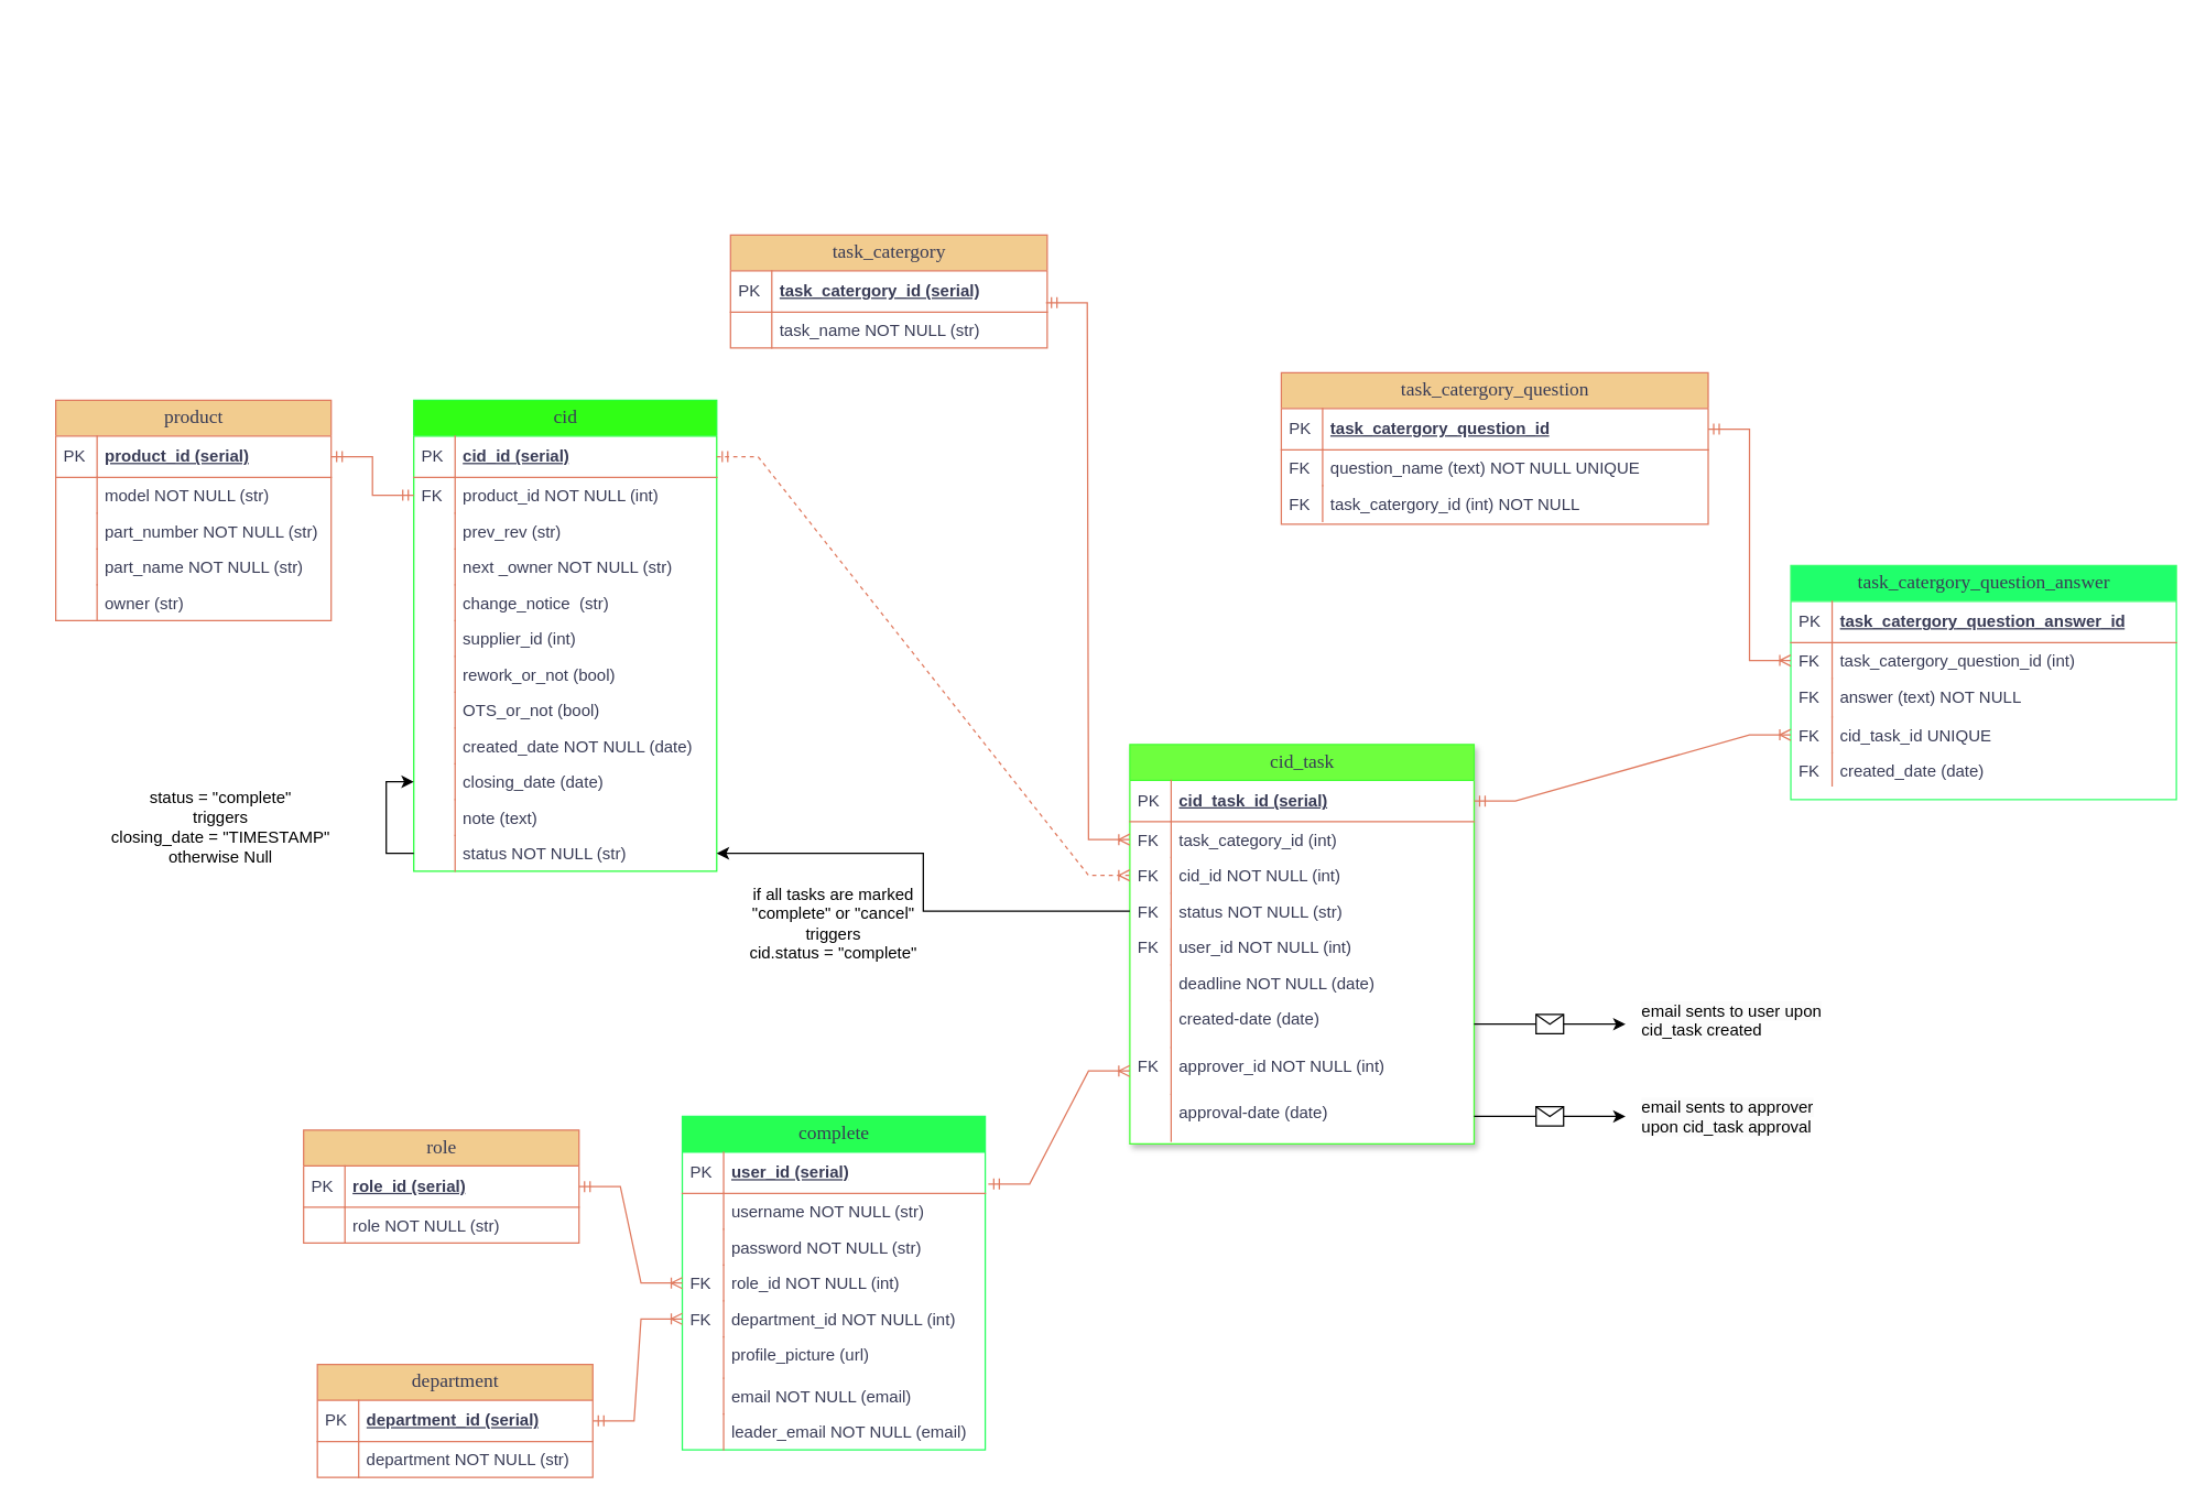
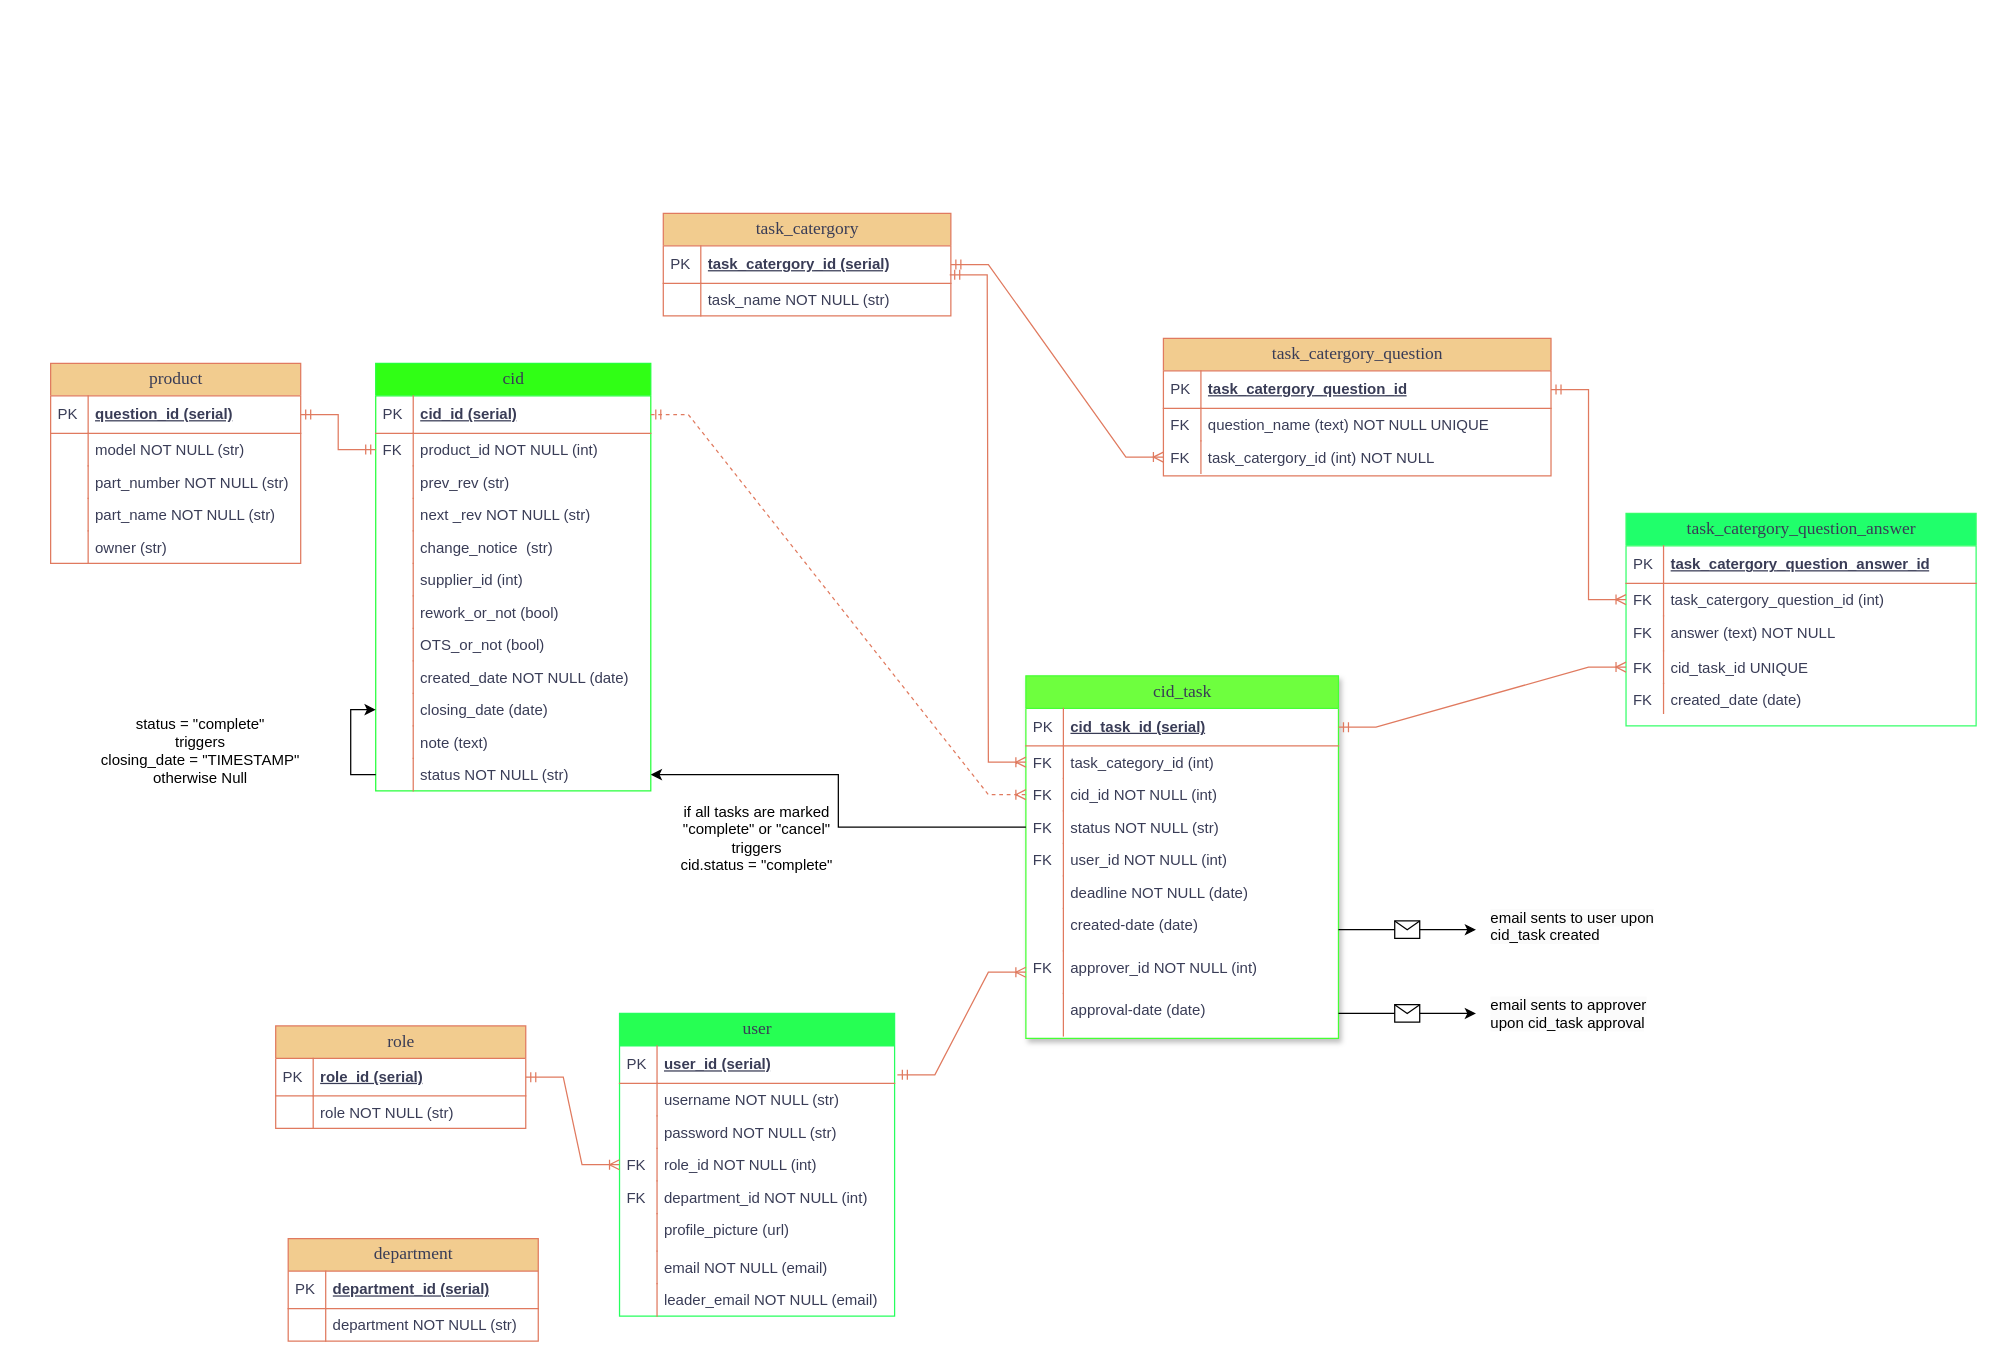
+ <mxCell id="100" value="" style="edgeStyle=entityRelationEdgeStyle;fontSize=12;html=1;endArrow=ERoneToMany;startArrow=ERmandOne;rounded=0;strokeColor=#E07A5F;fontColor=#393C56;fillColor=#F2CC8F;exitX=1;exitY=0.5;exitDx=0;exitDy=0;entryX=0;entryY=0.5;entryDx=0;entryDy=0;" parent="1" source="67" target="98" edge="1"><mxGeometry width="100" height="100" relative="1" as="geometry"><mxPoint x="670" y="140" as="sourcePoint" /><mxPoint x="750" as="targetPoint" y="90" /><Array as="points"><mxPoint x="880" y="480" /><mxPoint x="890" y="510" /><mxPoint x="900" y="550" /><mxPoint x="810" y="310" /></Array></mxGeometry></mxCell>
- <mxCell id="56" value="product_id (serial)" style="shape=partialRectangle;top=0;left=0;right=0;bottom=1;html=1;align=left;verticalAlign=middle;fillColor=none;spacingLeft=34;spacingRight=4;whiteSpace=wrap;overflow=hidden;rotatable=0;points=[[0,0.5],[1,0.5]];portConstraint=eastwest;dropTarget=0;fontStyle=5;strokeColor=#E07A5F;labelBackgroundColor=none;fontColor=#393C56;" parent="55" vertex="1"><mxGeometry y="26" width="200" height="30" as="geometry" /></mxCell>
+ <mxCell id="56" value="question_id (serial)" style="shape=partialRectangle;top=0;left=0;right=0;bottom=1;html=1;align=left;verticalAlign=middle;fillColor=none;spacingLeft=34;spacingRight=4;whiteSpace=wrap;overflow=hidden;rotatable=0;points=[[0,0.5],[1,0.5]];portConstraint=eastwest;dropTarget=0;fontStyle=5;strokeColor=#E07A5F;labelBackgroundColor=none;fontColor=#393C56;" parent="55" vertex="1"><mxGeometry y="26" width="200" height="30" as="geometry" /></mxCell>
- <mxCell id="26" value="next _owner NOT NULL (str)" style="shape=partialRectangle;top=0;left=0;right=0;bottom=0;html=1;align=left;verticalAlign=top;fillColor=none;spacingLeft=34;spacingRight=4;whiteSpace=wrap;overflow=hidden;rotatable=0;points=[[0,0.5],[1,0.5]];portConstraint=eastwest;dropTarget=0;labelBackgroundColor=none;strokeColor=#E07A5F;fontColor=#393C56;" parent="19" vertex="1"><mxGeometry y="108" width="220" height="26" as="geometry" /></mxCell>
+ <mxCell id="26" value="next _rev NOT NULL (str)" style="shape=partialRectangle;top=0;left=0;right=0;bottom=0;html=1;align=left;verticalAlign=top;fillColor=none;spacingLeft=34;spacingRight=4;whiteSpace=wrap;overflow=hidden;rotatable=0;points=[[0,0.5],[1,0.5]];portConstraint=eastwest;dropTarget=0;labelBackgroundColor=none;strokeColor=#E07A5F;fontColor=#393C56;" parent="19" vertex="1"><mxGeometry y="108" width="220" height="26" as="geometry" /></mxCell>
- <mxCell id="2" value="complete" style="swimlane;html=1;fontStyle=0;childLayout=stackLayout;horizontal=1;startSize=26;fillColor=#26FF53;horizontalStack=0;resizeParent=1;resizeLast=0;collapsible=1;marginBottom=0;swimlaneFillColor=#ffffff;align=center;rounded=0;shadow=0;comic=0;labelBackgroundColor=none;strokeWidth=1;fontFamily=Verdana;fontSize=14;strokeColor=#26FF5E;fontColor=#393C56;" parent="1" vertex="1"><mxGeometry x="495" y="810" width="220" height="242" as="geometry" /></mxCell>
+ <mxCell id="2" value="user" style="swimlane;html=1;fontStyle=0;childLayout=stackLayout;horizontal=1;startSize=26;fillColor=#26FF53;horizontalStack=0;resizeParent=1;resizeLast=0;collapsible=1;marginBottom=0;swimlaneFillColor=#ffffff;align=center;rounded=0;shadow=0;comic=0;labelBackgroundColor=none;strokeWidth=1;fontFamily=Verdana;fontSize=14;strokeColor=#26FF5E;fontColor=#393C56;" parent="1" vertex="1"><mxGeometry x="495" y="810" width="220" height="242" as="geometry" /></mxCell>
- <mxCell id="114" value="" style="edgeStyle=entityRelationEdgeStyle;fontSize=12;html=1;endArrow=ERoneToMany;startArrow=ERmandOne;rounded=0;strokeColor=#E07A5F;fontColor=#393C56;fillColor=#F2CC8F;entryX=0;entryY=0.5;entryDx=0;entryDy=0;exitX=1;exitY=0.5;exitDx=0;exitDy=0;" parent="1" source="46" target="11" edge="1"><mxGeometry width="100" height="100" relative="1" as="geometry"><mxPoint x="440" y="1088" as="sourcePoint" /><mxPoint x="480" y="1048" as="targetPoint" /><Array as="points"><mxPoint x="330" y="926" /><mxPoint x="410" y="998" /><mxPoint x="420" y="1038" /></Array></mxGeometry></mxCell>
